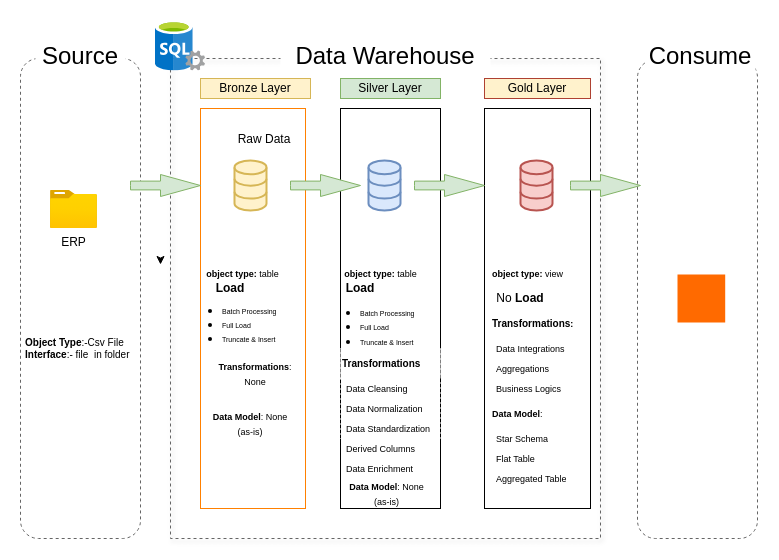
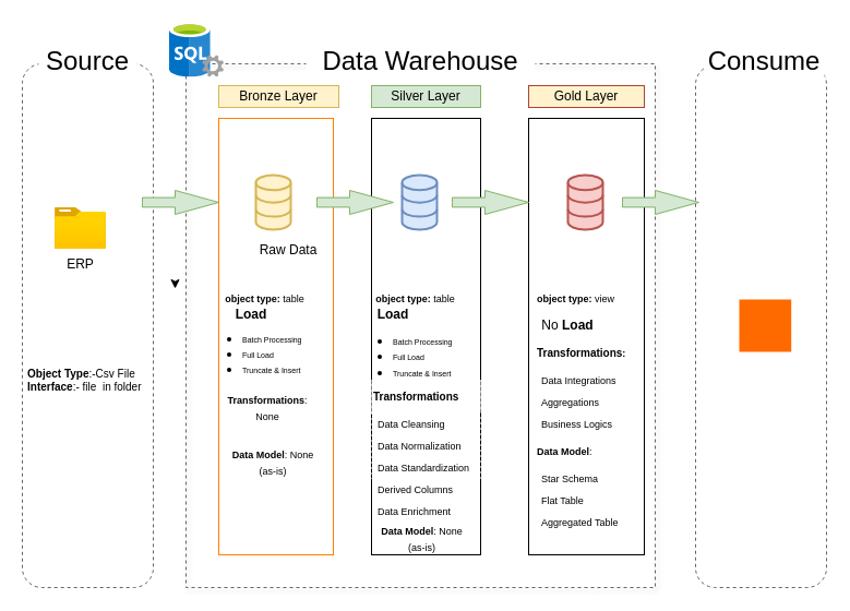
- <mxCell id="17" value="Raw Data" style="text;html=1;align=center;verticalAlign=middle;whiteSpace=wrap;rounded=0;" vertex="1" parent="1"><mxGeometry x="234" y="130.08" width="60" height="17.92" as="geometry" /></mxCell>
+ <mxCell id="17" value="Raw Data" style="text;html=1;align=center;verticalAlign=middle;whiteSpace=wrap;rounded=0;" vertex="1" parent="1"><mxGeometry x="234" y="220.08" width="60" height="17.92" as="geometry" /></mxCell>
- <mxCell id="34" value="&lt;font style=&quot;font-size: 9px;&quot;&gt;&lt;b style=&quot;&quot;&gt;Transformations&lt;/b&gt;: None&lt;/font&gt;" style="text;html=1;align=center;verticalAlign=middle;whiteSpace=wrap;rounded=0;" vertex="1" parent="1"><mxGeometry x="210" y="358" width="90" height="30" as="geometry" /></mxCell>
+ <mxCell id="34" value="&lt;font style=&quot;font-size: 9px;&quot;&gt;&lt;b style=&quot;&quot;&gt;Transformations&lt;/b&gt;: None&lt;/font&gt;" style="text;html=1;align=center;verticalAlign=middle;whiteSpace=wrap;rounded=0;" vertex="1" parent="1"><mxGeometry x="200" y="358" width="90" height="30" as="geometry" /></mxCell>
